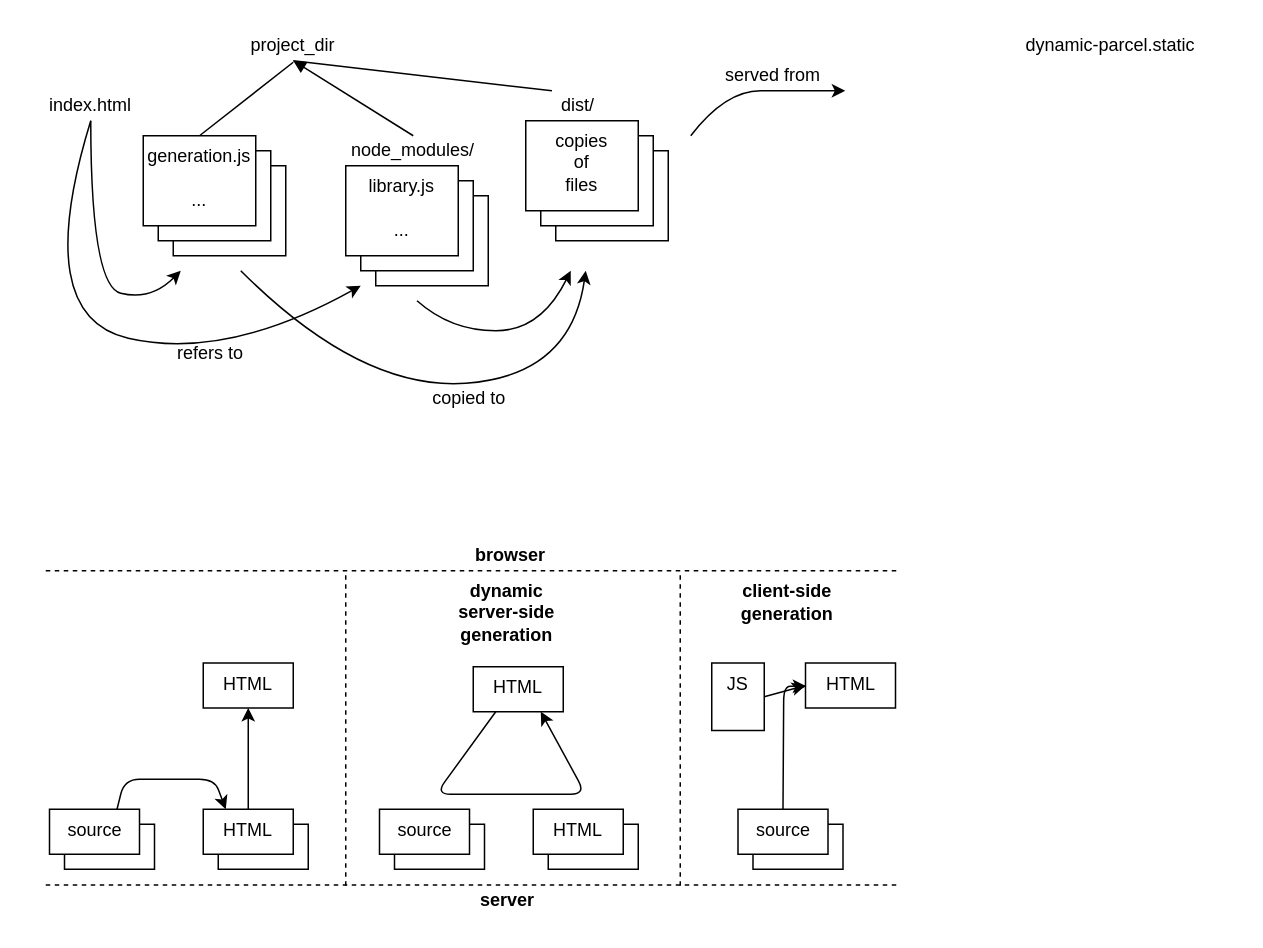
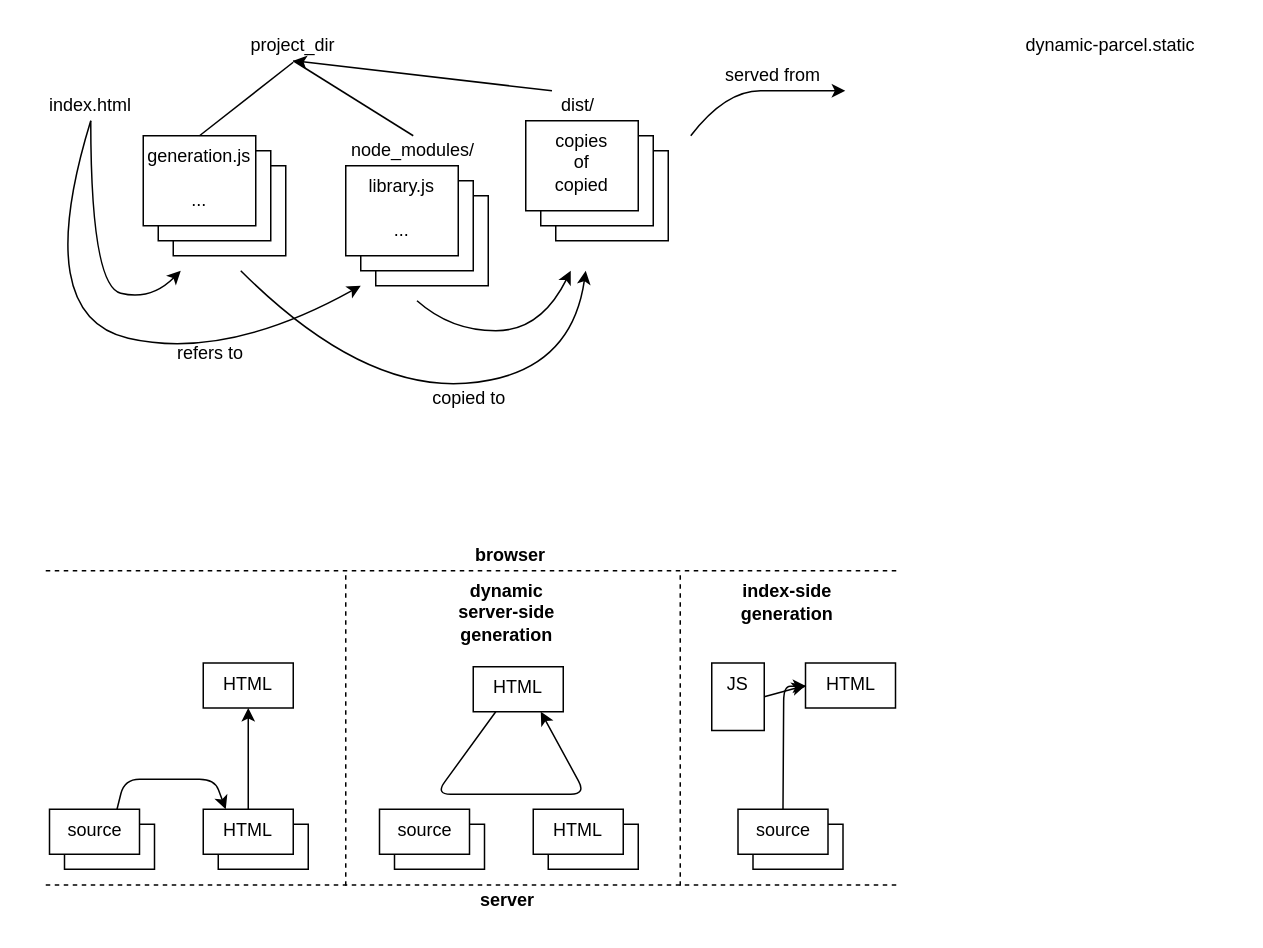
- <mxCell id="9" value="" style="endArrow=none;html=1;entryX=0.5;entryY=1;entryDx=0;entryDy=0;exitX=0.25;exitY=0;exitDx=0;exitDy=0;" parent="1" source="7" target="5" edge="1"><mxGeometry width="50" height="50" relative="1" as="geometry"><mxPoint x="60" y="150" as="sourcePoint" /><mxPoint x="110" y="100" as="targetPoint" /></mxGeometry></mxCell>
+ <mxCell id="9" value="" style="endArrow=classic;html=1;entryX=0.5;entryY=1;entryDx=0;entryDy=0;exitX=0.25;exitY=0;exitDx=0;exitDy=0;" parent="1" source="7" target="5" edge="1"><mxGeometry width="50" height="50" relative="1" as="geometry"><mxPoint x="60" y="150" as="sourcePoint" /><mxPoint x="110" y="100" as="targetPoint" /></mxGeometry></mxCell>
- <mxCell id="8" value="" style="endArrow=block;html=1;entryX=0.5;entryY=1;entryDx=0;entryDy=0;exitX=0.5;exitY=0;exitDx=0;exitDy=0;" parent="1" source="6" target="5" edge="1"><mxGeometry width="50" height="50" relative="1" as="geometry"><mxPoint x="60" y="150" as="sourcePoint" /><mxPoint x="110" y="100" as="targetPoint" /></mxGeometry></mxCell>
+ <mxCell id="8" value="" style="endArrow=none;html=1;entryX=0.5;entryY=1;entryDx=0;entryDy=0;exitX=0.5;exitY=0;exitDx=0;exitDy=0;" parent="1" source="6" target="5" edge="1"><mxGeometry width="50" height="50" relative="1" as="geometry"><mxPoint x="60" y="150" as="sourcePoint" /><mxPoint x="110" y="100" as="targetPoint" /></mxGeometry></mxCell>
- <mxCell id="20" value="&lt;div&gt;copies&lt;/div&gt;&lt;div&gt;of&lt;/div&gt;&lt;div&gt;files&lt;/div&gt;" style="text;html=1;strokeColor=#000000;fillColor=#ffffff;align=center;verticalAlign=top;whiteSpace=wrap;rounded=0;" parent="1" vertex="1"><mxGeometry x="350" y="80" width="75" height="60" as="geometry" /></mxCell>
+ <mxCell id="20" value="&lt;div&gt;copies&lt;/div&gt;&lt;div&gt;of&lt;/div&gt;&lt;div&gt;copied&lt;/div&gt;" style="text;html=1;strokeColor=#000000;fillColor=#ffffff;align=center;verticalAlign=top;whiteSpace=wrap;rounded=0;" parent="1" vertex="1"><mxGeometry x="350" y="80" width="75" height="60" as="geometry" /></mxCell>
- <mxCell id="46" value="&lt;b&gt;client-side&lt;br&gt;generation&lt;/b&gt;" style="text;html=1;strokeColor=none;fillColor=none;align=center;verticalAlign=middle;whiteSpace=wrap;rounded=0;" vertex="1" parent="1"><mxGeometry x="481.5" y="376.5" width="85" height="48" as="geometry" /></mxCell>
+ <mxCell id="46" value="&lt;b&gt;index-side&lt;br&gt;generation&lt;/b&gt;" style="text;html=1;strokeColor=none;fillColor=none;align=center;verticalAlign=middle;whiteSpace=wrap;rounded=0;" vertex="1" parent="1"><mxGeometry x="481.5" y="376.5" width="85" height="48" as="geometry" /></mxCell>
